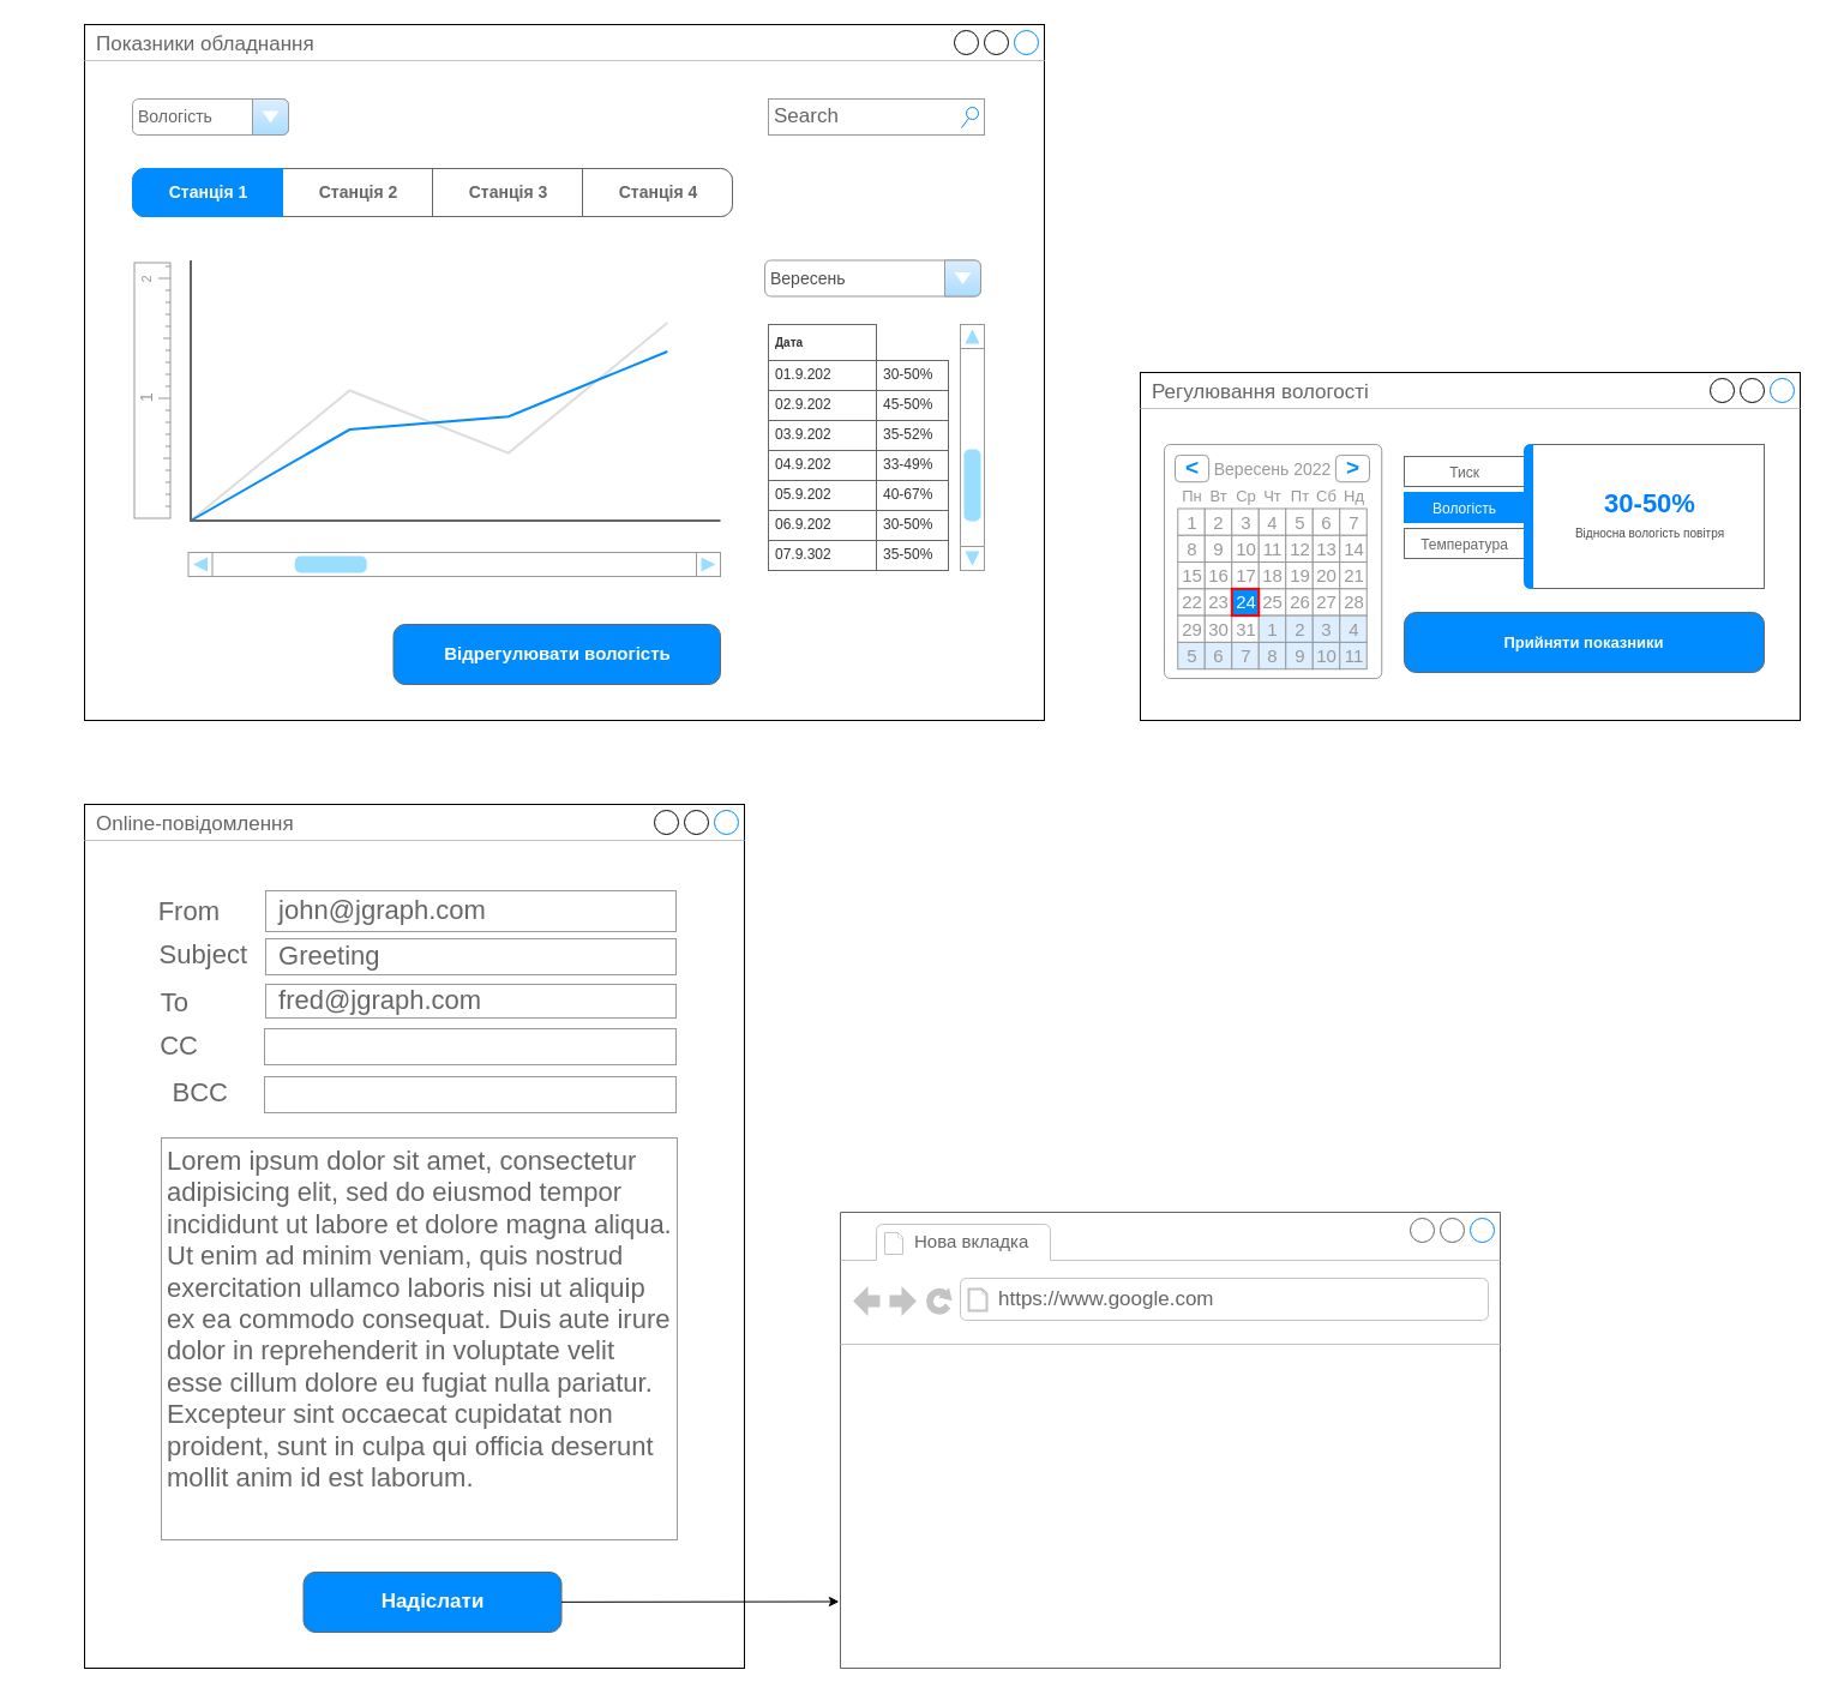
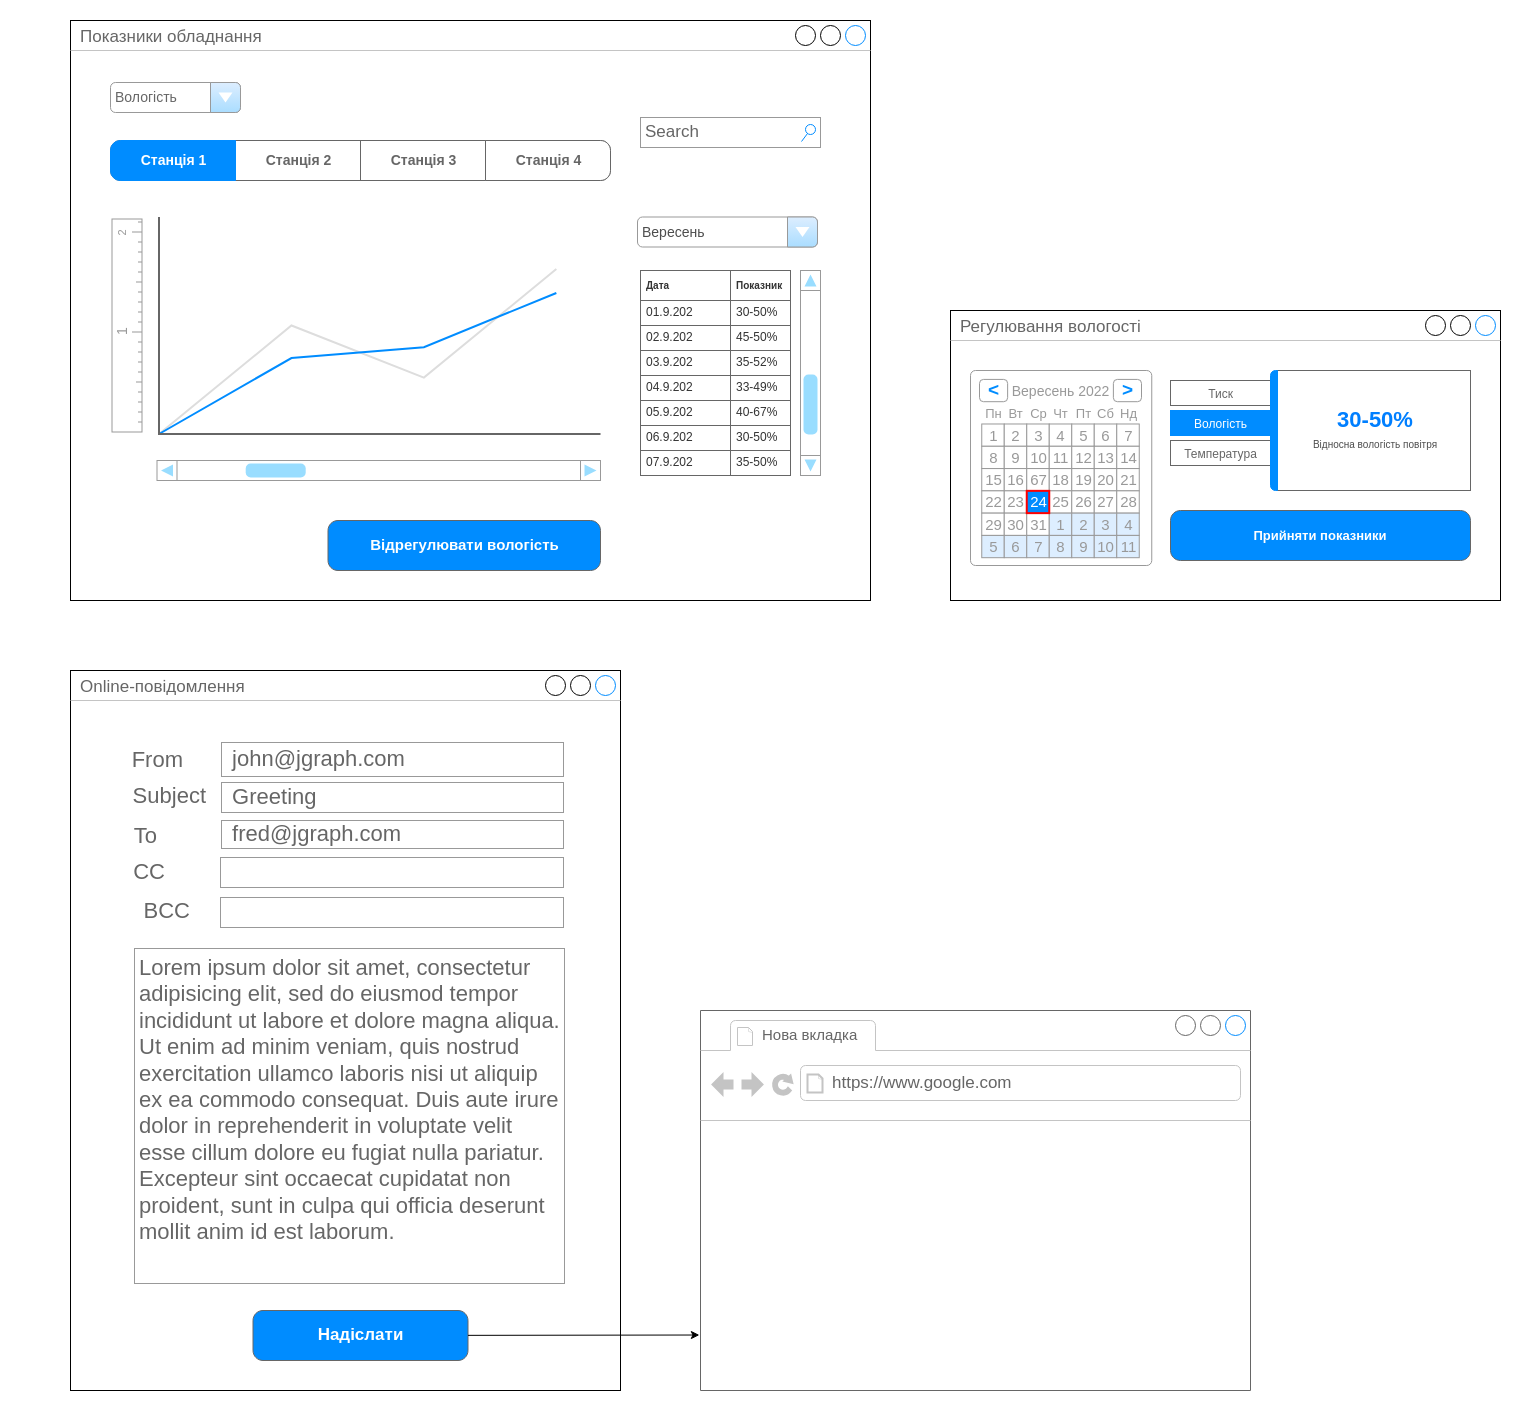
- <mxCell id="5" value="Search" style="strokeWidth=1;shadow=0;dashed=0;align=center;html=1;shape=mxgraph.mockup.forms.searchBox;strokeColor=#999999;mainText=;strokeColor2=#008cff;fontColor=#666666;fontSize=17;align=left;spacingLeft=3;" vertex="1" parent="2"><mxGeometry x="570" y="62" width="180" height="30" as="geometry" /></mxCell>
+ <mxCell id="5" value="Search" style="strokeWidth=1;shadow=0;dashed=0;align=center;html=1;shape=mxgraph.mockup.forms.searchBox;strokeColor=#999999;mainText=;strokeColor2=#008cff;fontColor=#666666;fontSize=17;align=left;spacingLeft=3;" vertex="1" parent="2"><mxGeometry x="570" y="97" width="180" height="30" as="geometry" /></mxCell>
+ <mxCell id="18" value="&lt;span style=&quot;caret-color: rgb(0, 0, 0);&quot;&gt;&lt;b&gt;&lt;font color=&quot;#333333&quot; style=&quot;font-size: 10px;&quot;&gt;Показник&lt;/font&gt;&lt;/b&gt;&lt;/span&gt;" style="strokeWidth=1;shadow=0;dashed=0;align=center;html=1;shape=mxgraph.mockup.text.textBox;fontColor=#666666;align=left;fontSize=17;spacingLeft=4;spacingTop=-3;strokeColor=#666666;mainText=" vertex="1" parent="16"><mxGeometry x="90" width="60" height="30" as="geometry" /></mxCell>
- <mxCell id="31" value="&lt;span style=&quot;caret-color: rgb(0, 0, 0); font-size: 12px;&quot;&gt;&lt;font color=&quot;#333333&quot;&gt;07.9.302&lt;/font&gt;&lt;/span&gt;" style="strokeWidth=1;shadow=0;dashed=0;align=center;html=1;shape=mxgraph.mockup.text.textBox;fontColor=#666666;align=left;fontSize=17;spacingLeft=4;spacingTop=-3;strokeColor=#666666;mainText=" vertex="1" parent="16"><mxGeometry y="180" width="90" height="25" as="geometry" /></mxCell>
+ <mxCell id="31" value="&lt;span style=&quot;caret-color: rgb(0, 0, 0); font-size: 12px;&quot;&gt;&lt;font color=&quot;#333333&quot;&gt;07.9.202&lt;/font&gt;&lt;/span&gt;" style="strokeWidth=1;shadow=0;dashed=0;align=center;html=1;shape=mxgraph.mockup.text.textBox;fontColor=#666666;align=left;fontSize=17;spacingLeft=4;spacingTop=-3;strokeColor=#666666;mainText=" vertex="1" parent="16"><mxGeometry y="180" width="90" height="25" as="geometry" /></mxCell>
- <mxCell id="62" value="17" style="strokeWidth=1;shadow=0;dashed=0;align=center;html=1;shape=mxgraph.mockup.forms.rrect;rSize=0;strokeColor=#999999;fontColor=#999999;fontSize=15;" vertex="1" parent="35"><mxGeometry x="56.25" y="98.057" width="22.5" height="22.286" as="geometry" /></mxCell>
+ <mxCell id="62" value="67" style="strokeWidth=1;shadow=0;dashed=0;align=center;html=1;shape=mxgraph.mockup.forms.rrect;rSize=0;strokeColor=#999999;fontColor=#999999;fontSize=15;" vertex="1" parent="35"><mxGeometry x="56.25" y="98.057" width="22.5" height="22.286" as="geometry" /></mxCell>
